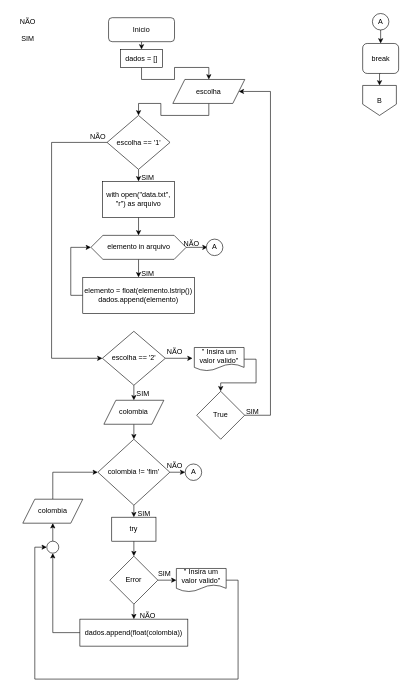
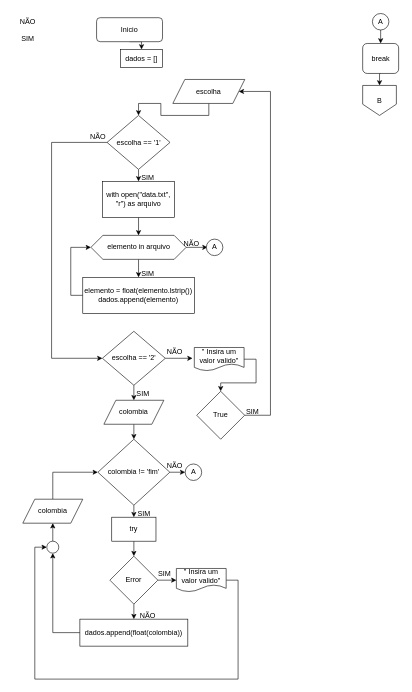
- <mxCell id="3" value="Inicio" style="rounded=1;whiteSpace=wrap;html=1;" vertex="1" parent="1"><mxGeometry x="180" y="29" width="110" height="40" as="geometry" /></mxCell>
+ <mxCell id="3" value="Inicio" style="rounded=1;whiteSpace=wrap;html=1;" vertex="1" parent="1"><mxGeometry x="160" y="29" width="110" height="40" as="geometry" /></mxCell>
- <mxCell id="6" style="edgeStyle=orthogonalEdgeStyle;rounded=0;orthogonalLoop=1;jettySize=auto;html=1;exitX=0.5;exitY=1;exitDx=0;exitDy=0;entryX=0.5;entryY=0;entryDx=0;entryDy=0;" edge="1" parent="1" source="7" target="9"><mxGeometry relative="1" as="geometry" /></mxCell>
